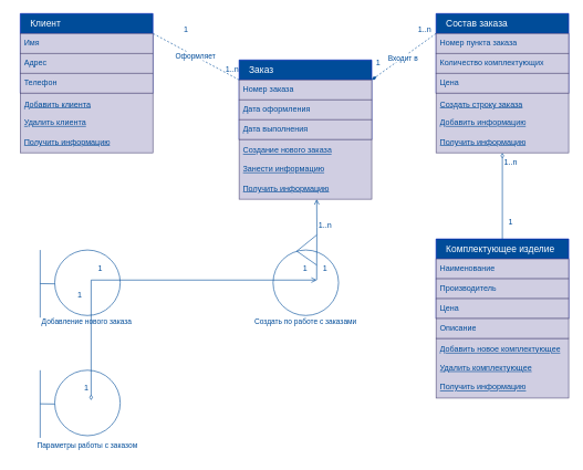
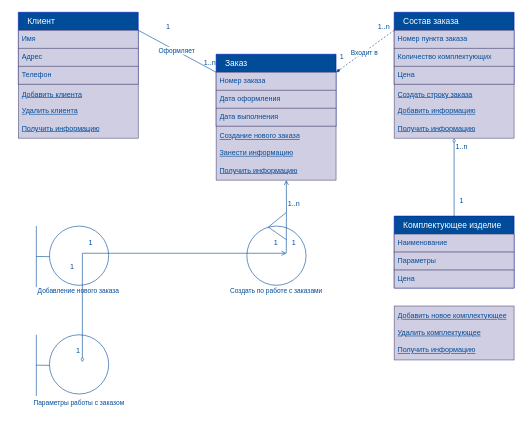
- <mxCell id="34" value="" style="endArrow=none;html=1;rounded=0;endFill=0;strokeColor=#004C99;entryX=1;entryY=0.25;entryDx=0;entryDy=0;exitX=0;exitY=0.25;exitDx=0;exitDy=0;dashed=1;" parent="1" source="10" target="25" edge="1"><mxGeometry width="50" height="50" relative="1" as="geometry"><mxPoint x="397" y="10" as="sourcePoint" /><mxPoint x="300" y="80" as="targetPoint" /></mxGeometry></mxCell>
+ <mxCell id="34" value="" style="endArrow=none;html=1;rounded=0;endFill=0;strokeColor=#004C99;entryX=1;entryY=0.25;entryDx=0;entryDy=0;exitX=0;exitY=0.25;exitDx=0;exitDy=0;" parent="1" source="10" target="25" edge="1"><mxGeometry width="50" height="50" relative="1" as="geometry"><mxPoint x="397" y="10" as="sourcePoint" /><mxPoint x="300" y="80" as="targetPoint" /></mxGeometry></mxCell>
- <mxCell id="5" value="&lt;font color=&quot;#004c99&quot;&gt;Производитель&lt;/font&gt;" style="text;strokeColor=#56517e;fillColor=#d0cee2;align=left;verticalAlign=middle;spacingLeft=4;spacingRight=4;overflow=hidden;points=[[0,0.5],[1,0.5]];portConstraint=eastwest;rotatable=0;whiteSpace=wrap;html=1;" parent="3" vertex="1"><mxGeometry y="60" width="200" height="30" as="geometry" /></mxCell>
+ <mxCell id="5" value="&lt;font color=&quot;#004c99&quot;&gt;Параметры&lt;/font&gt;" style="text;strokeColor=#56517e;fillColor=#d0cee2;align=left;verticalAlign=middle;spacingLeft=4;spacingRight=4;overflow=hidden;points=[[0,0.5],[1,0.5]];portConstraint=eastwest;rotatable=0;whiteSpace=wrap;html=1;" parent="3" vertex="1"><mxGeometry y="60" width="200" height="30" as="geometry" /></mxCell>
- <mxCell id="8" value="&lt;font color=&quot;#004c99&quot;&gt;Описание&lt;/font&gt;" style="text;strokeColor=#56517e;fillColor=#d0cee2;align=left;verticalAlign=middle;spacingLeft=4;spacingRight=4;overflow=hidden;points=[[0,0.5],[1,0.5]];portConstraint=eastwest;rotatable=0;whiteSpace=wrap;html=1;" parent="2" vertex="1"><mxGeometry y="120" width="200" height="30" as="geometry" /></mxCell>
